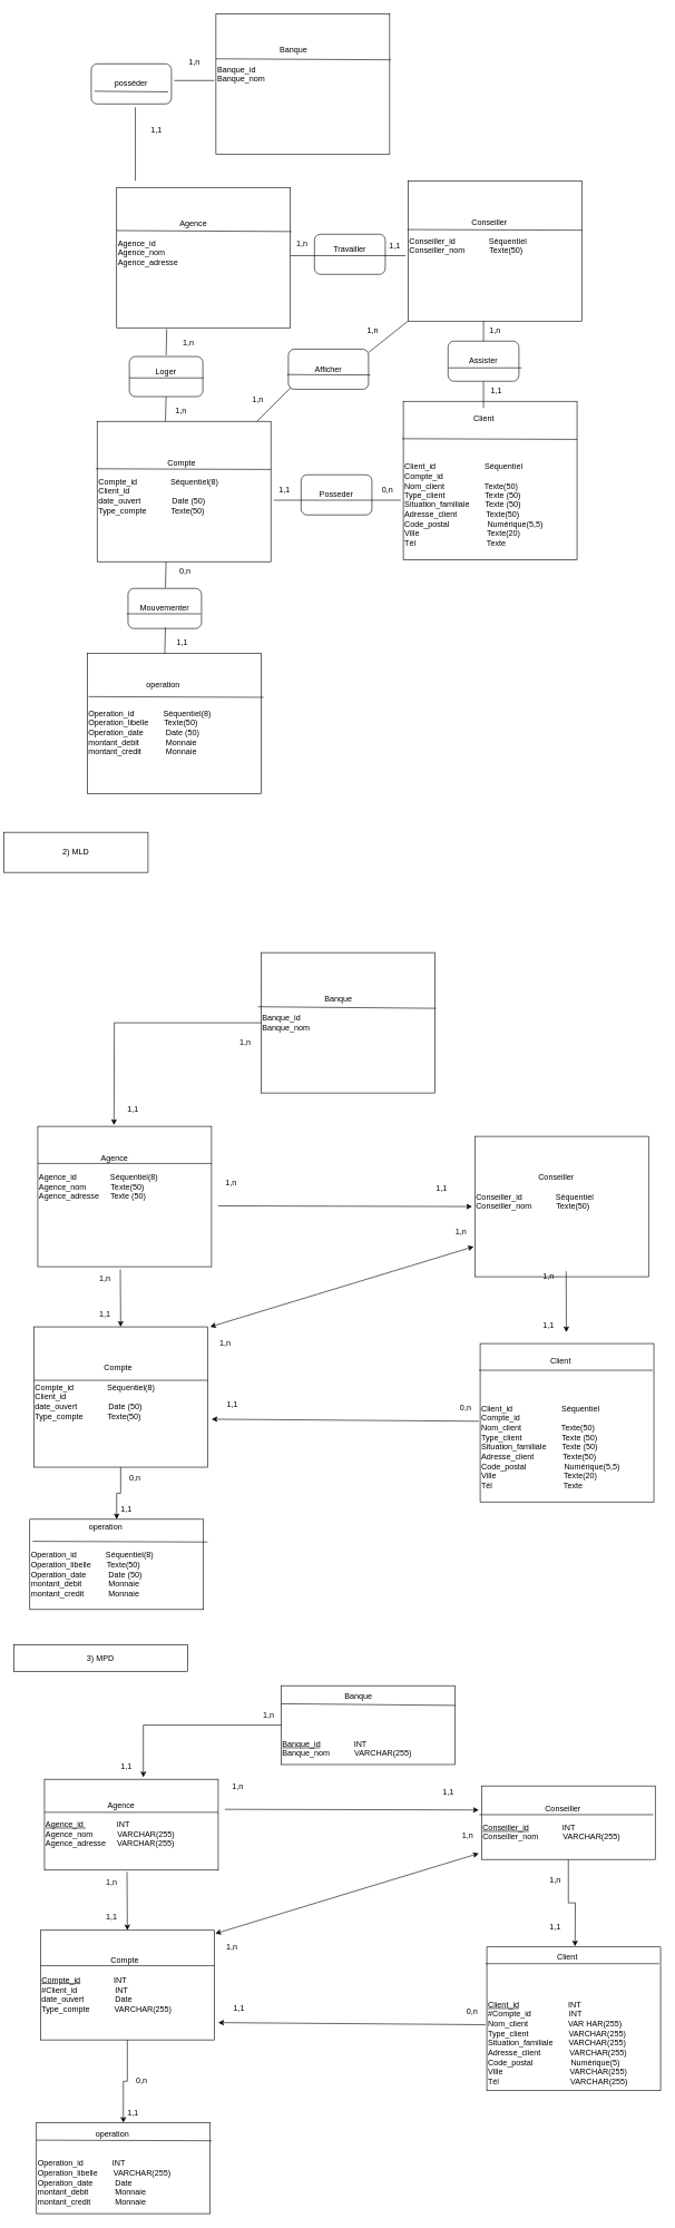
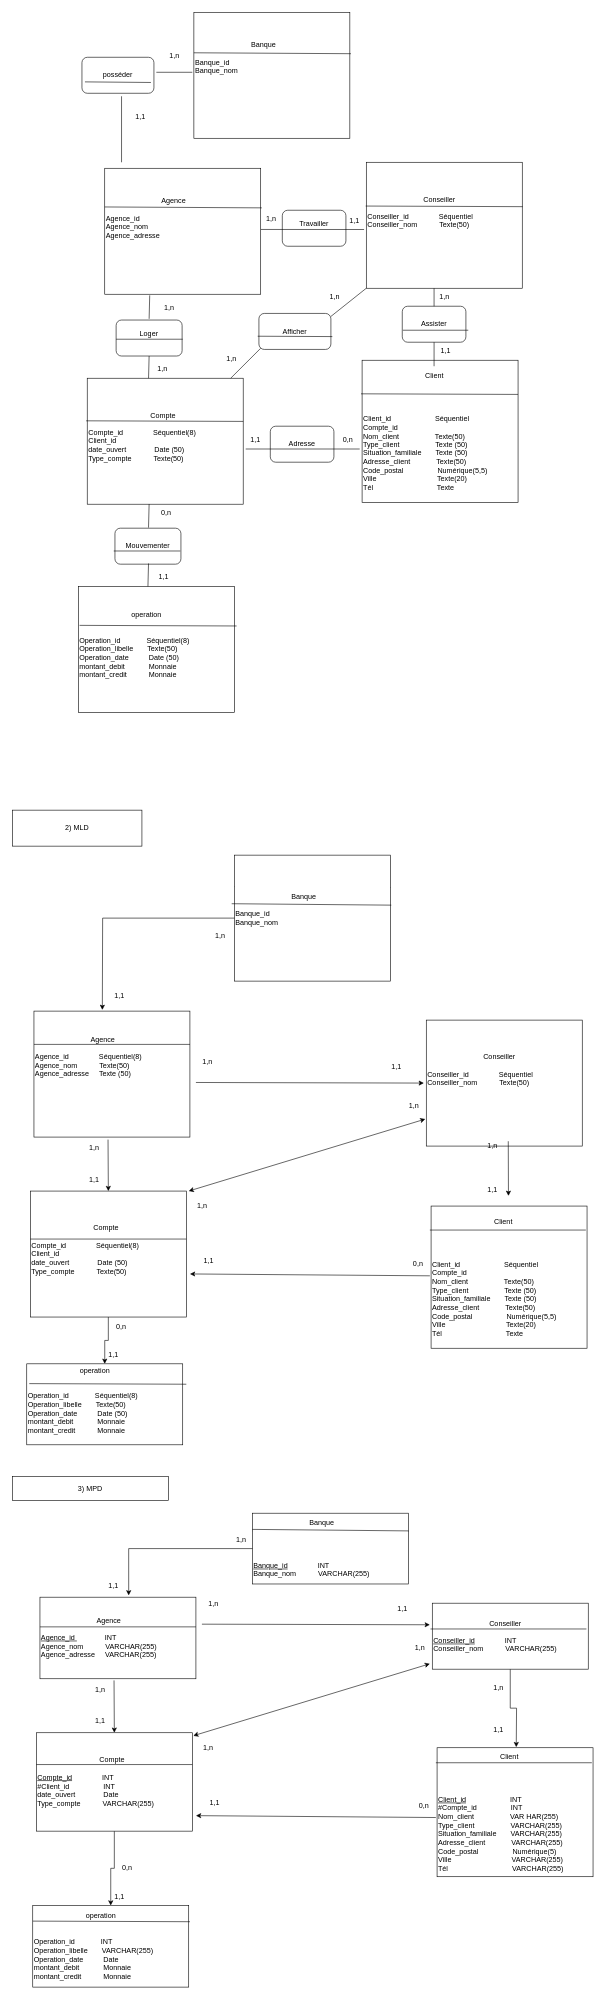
- <mxCell id="35" value="Posseder" style="rounded=1;whiteSpace=wrap;html=1;" vertex="1" parent="1"><mxGeometry x="450" y="710" width="106.036" height="60" as="geometry" /></mxCell>
+ <mxCell id="35" value="Adresse" style="rounded=1;whiteSpace=wrap;html=1;" vertex="1" parent="1"><mxGeometry x="450" y="710" width="106.036" height="60" as="geometry" /></mxCell>
- <mxCell id="54" value="2) MLD" style="rounded=0;whiteSpace=wrap;html=1;" vertex="1" parent="1"><mxGeometry x="5" y="1245" width="216" height="60" as="geometry" /></mxCell>
+ <mxCell id="54" value="2) MLD" style="rounded=0;whiteSpace=wrap;html=1;" vertex="1" parent="1"><mxGeometry y="1350" width="216" height="60" as="geometry" x="20" /></mxCell>
